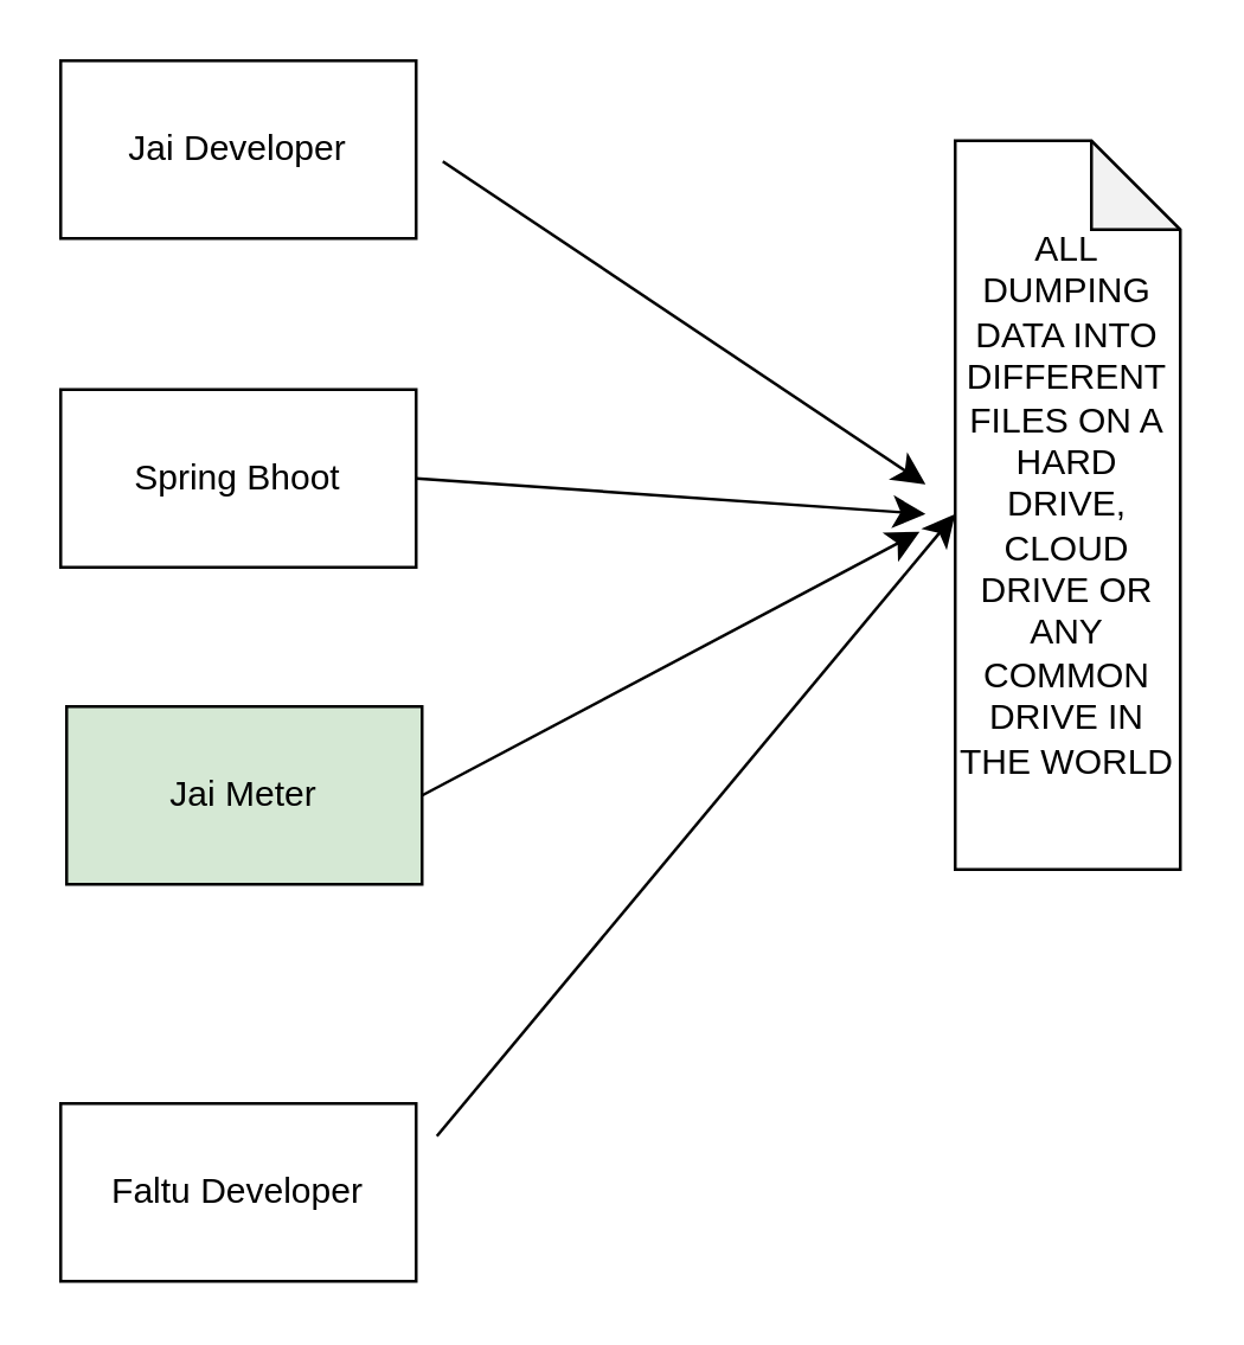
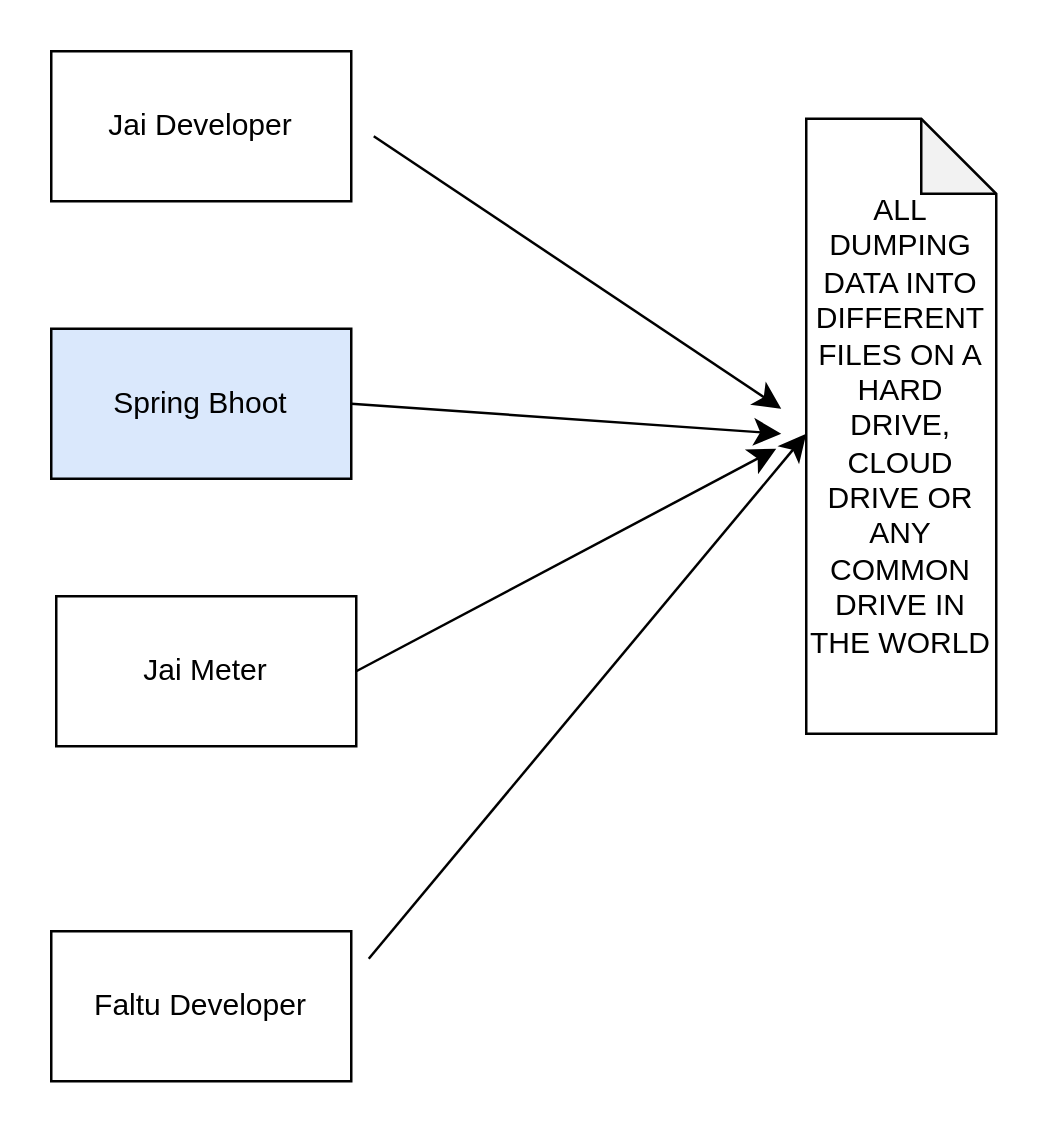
- <mxCell id="2" value="Spring Bhoot" style="rounded=0;whiteSpace=wrap;html=1;" vertex="1" parent="1"><mxGeometry x="20" y="131" width="120" height="60" as="geometry" /></mxCell>
+ <mxCell id="2" value="Spring Bhoot" style="rounded=0;whiteSpace=wrap;html=1;fillColor=#dae8fc;" vertex="1" parent="1"><mxGeometry x="20" y="131" width="120" height="60" as="geometry" /></mxCell>
- <mxCell id="3" value="Jai Meter" style="rounded=0;whiteSpace=wrap;html=1;fillColor=#d5e8d4;" vertex="1" parent="1"><mxGeometry x="22" y="238" width="120" height="60" as="geometry" /></mxCell>
+ <mxCell id="3" value="Jai Meter" style="rounded=0;whiteSpace=wrap;html=1;" vertex="1" parent="1"><mxGeometry x="22" y="238" width="120" height="60" as="geometry" /></mxCell>
